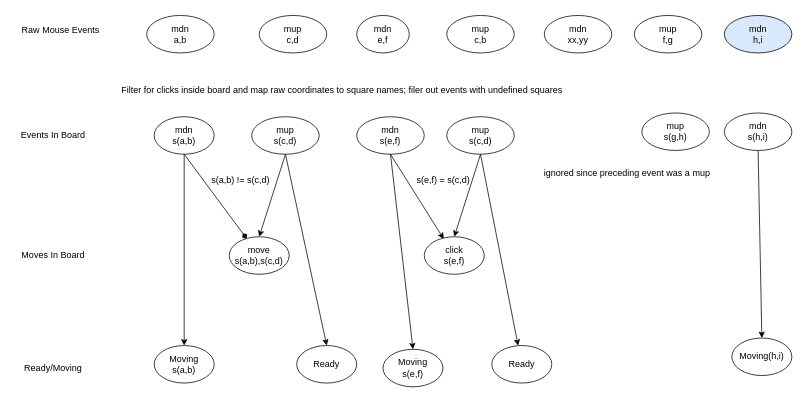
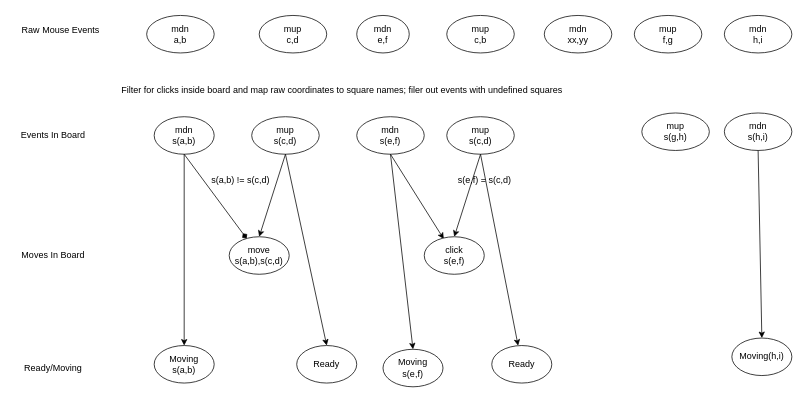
- <mxCell id="4" value="mdn&lt;br&gt;h,i" style="ellipse;whiteSpace=wrap;html=1;fillColor=#dae8fc;" vertex="1" parent="1"><mxGeometry x="965" y="20" width="90" height="50" as="geometry" /></mxCell>
+ <mxCell id="4" value="mdn&lt;br&gt;h,i" style="ellipse;whiteSpace=wrap;html=1;" vertex="1" parent="1"><mxGeometry x="965" y="20" width="90" height="50" as="geometry" /></mxCell>
- <mxCell id="25" value="ignored since preceding event was a mup" style="text;html=1;resizable=0;autosize=1;align=center;verticalAlign=middle;points=[];fillColor=none;strokeColor=none;rounded=0;" vertex="1" parent="1"><mxGeometry x="715" y="220" width="240" height="20" as="geometry" /></mxCell>
- <mxCell id="21" value="s(e,f) = s(c,d)" style="text;html=1;resizable=0;autosize=1;align=center;verticalAlign=middle;points=[];fillColor=none;strokeColor=none;rounded=0;" vertex="1" parent="1"><mxGeometry x="545" y="230" width="90" height="20" as="geometry" /></mxCell>
+ <mxCell id="21" value="s(e,f) = s(c,d)" style="text;html=1;resizable=0;autosize=1;align=center;verticalAlign=middle;points=[];fillColor=none;strokeColor=none;rounded=0;" vertex="1" parent="1"><mxGeometry x="600" y="230" width="90" height="20" as="geometry" /></mxCell>
